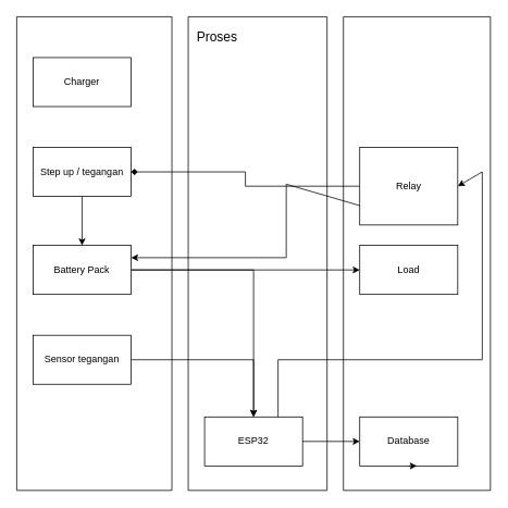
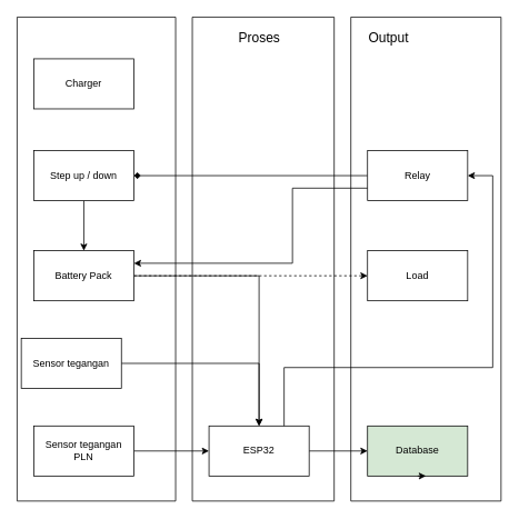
- <mxCell id="23" value="Proses" style="text;html=1;align=center;verticalAlign=middle;resizable=0;points=[];autosize=1;strokeColor=none;fillColor=none;fontSize=16;" vertex="1" parent="22"><mxGeometry y="10" width="70" height="30" as="geometry" /></mxCell>
+ <mxCell id="23" value="Proses" style="text;html=1;align=center;verticalAlign=middle;resizable=0;points=[];autosize=1;strokeColor=none;fillColor=none;fontSize=16;" vertex="1" parent="22"><mxGeometry x="45" y="10" width="70" height="30" as="geometry" /></mxCell>
+ <mxCell id="25" value="Output" style="text;html=1;align=center;verticalAlign=middle;resizable=0;points=[];autosize=1;strokeColor=none;fillColor=none;fontSize=16;" vertex="1" parent="24"><mxGeometry x="10" y="10" width="70" height="30" as="geometry" /></mxCell>
- <mxCell id="4" value="Step up / tegangan" style="rounded=0;whiteSpace=wrap;html=1;" parent="1" vertex="1"><mxGeometry x="40" y="180" width="120" height="60" as="geometry" /></mxCell>
+ <mxCell id="4" value="Step up / down" style="rounded=0;whiteSpace=wrap;html=1;" parent="1" vertex="1"><mxGeometry x="40" y="180" width="120" height="60" as="geometry" /></mxCell>
- <mxCell id="17" value="Relay" style="rounded=0;whiteSpace=wrap;html=1;" vertex="1" parent="1"><mxGeometry x="440" y="180" width="120" height="95" as="geometry" /></mxCell>
+ <mxCell id="17" value="Relay" style="rounded=0;whiteSpace=wrap;html=1;" vertex="1" parent="1"><mxGeometry x="440" y="180" width="120" height="60" as="geometry" /></mxCell>
- <mxCell id="6" value="" style="edgeStyle=orthogonalEdgeStyle;rounded=0;orthogonalLoop=1;jettySize=auto;html=1;" edge="1" parent="1" source="7" target="13"><mxGeometry relative="1" as="geometry" /></mxCell>
+ <mxCell id="6" value="" style="edgeStyle=orthogonalEdgeStyle;rounded=0;orthogonalLoop=1;jettySize=auto;html=1;dashed=1;" edge="1" parent="1" source="7" target="13"><mxGeometry relative="1" as="geometry" /></mxCell>
- <mxCell id="9" value="Sensor tegangan" style="rounded=0;whiteSpace=wrap;html=1;" parent="1" vertex="1"><mxGeometry x="40" y="410" width="120" height="60" as="geometry" /></mxCell>
+ <mxCell id="9" value="Sensor tegangan" style="rounded=0;whiteSpace=wrap;html=1;" parent="1" vertex="1"><mxGeometry x="25" y="405" width="120" height="60" as="geometry" /></mxCell>
+ <mxCell id="15" value="Sensor tegangan PLN" style="rounded=0;whiteSpace=wrap;html=1;" vertex="1" parent="1"><mxGeometry x="40" y="510" width="120" height="60" as="geometry" /></mxCell>
+ <mxCell id="14" value="" style="edgeStyle=orthogonalEdgeStyle;rounded=0;orthogonalLoop=1;jettySize=auto;html=1;" edge="1" parent="1" source="15" target="11"><mxGeometry relative="1" as="geometry" /></mxCell>
- <mxCell id="12" value="Database" style="rounded=0;whiteSpace=wrap;html=1;" parent="1" vertex="1"><mxGeometry x="440" y="510" width="120" height="60" as="geometry" /></mxCell>
+ <mxCell id="12" value="Database" style="rounded=0;whiteSpace=wrap;html=1;fillColor=#d5e8d4;" parent="1" vertex="1"><mxGeometry x="440" y="510" width="120" height="60" as="geometry" /></mxCell>
